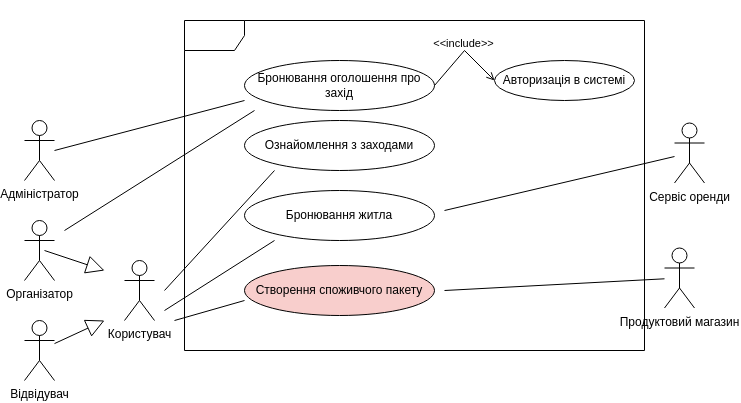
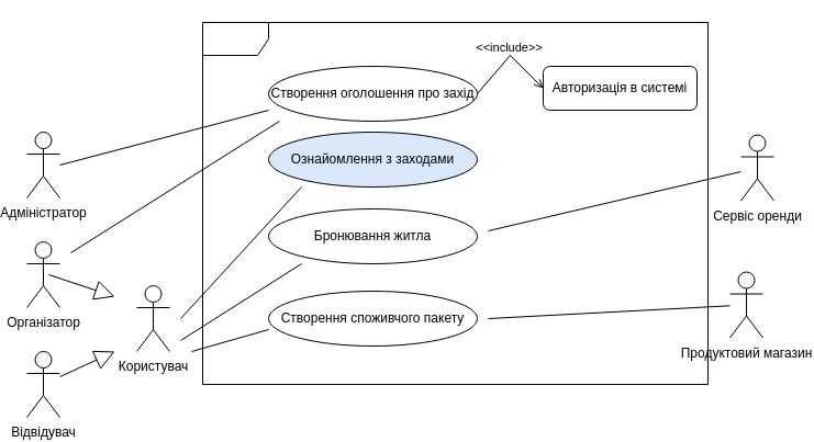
- <mxCell id="22" value="Авторизація в системі" style="ellipse;whiteSpace=wrap;html=1;" vertex="1" parent="1"><mxGeometry x="490" y="60" width="140" height="40" as="geometry" /></mxCell>
+ <mxCell id="22" value="Авторизація в системі" style="whiteSpace=wrap;html=1;rounded=1;" vertex="1" parent="1"><mxGeometry x="490" y="60" width="140" height="40" as="geometry" /></mxCell>
- <mxCell id="9" value="Бронювання оголошення про захід" style="ellipse;whiteSpace=wrap;html=1;" parent="1" vertex="1"><mxGeometry x="240" y="60" width="190" height="50" as="geometry" /></mxCell>
+ <mxCell id="9" value="Створення оголошення про захід" style="ellipse;whiteSpace=wrap;html=1;" parent="1" vertex="1"><mxGeometry x="240" y="60" width="190" height="50" as="geometry" /></mxCell>
- <mxCell id="12" value="Ознайомлення з заходами" style="ellipse;whiteSpace=wrap;html=1;" parent="1" vertex="1"><mxGeometry x="240" y="120" width="190" height="50" as="geometry" /></mxCell>
+ <mxCell id="12" value="Ознайомлення з заходами" style="ellipse;whiteSpace=wrap;html=1;fillColor=#dae8fc;" parent="1" vertex="1"><mxGeometry x="240" y="120" width="190" height="50" as="geometry" /></mxCell>
- <mxCell id="16" value="Створення споживчого пакету" style="ellipse;whiteSpace=wrap;html=1;fillColor=#f8cecc;" parent="1" vertex="1"><mxGeometry x="240" y="265" width="190" height="50" as="geometry" /></mxCell>
+ <mxCell id="16" value="Створення споживчого пакету" style="ellipse;whiteSpace=wrap;html=1;" parent="1" vertex="1"><mxGeometry x="240" y="265" width="190" height="50" as="geometry" /></mxCell>
